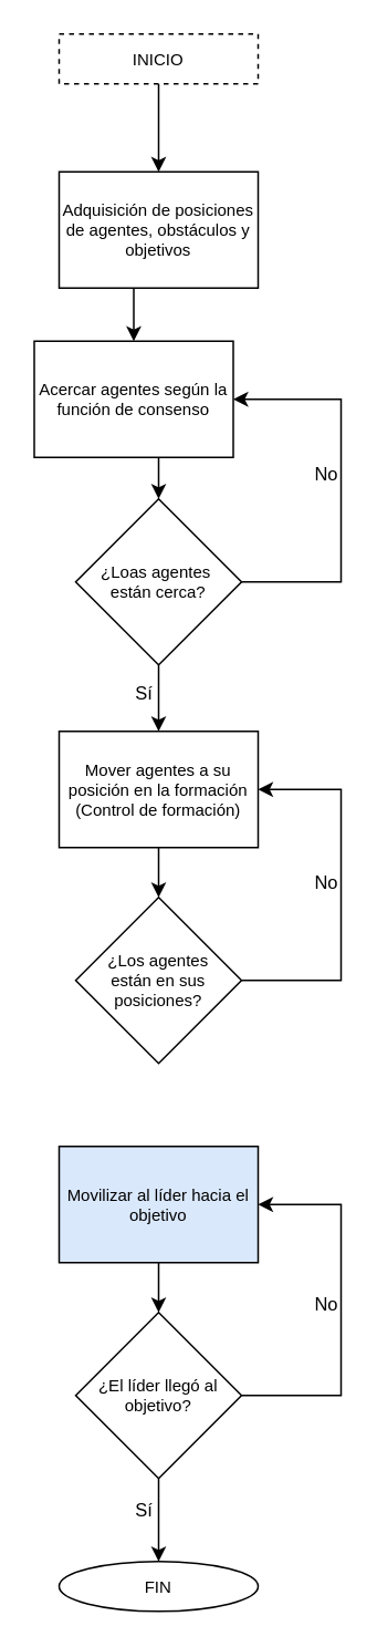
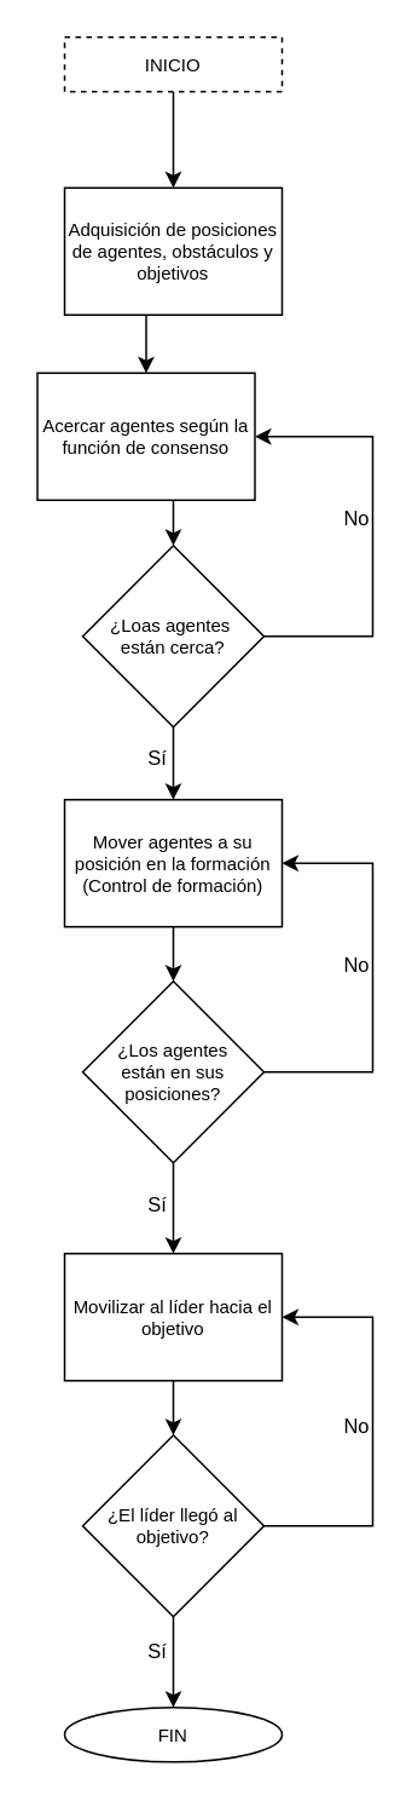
+ <mxCell id="16" style="edgeStyle=orthogonalEdgeStyle;rounded=0;orthogonalLoop=1;jettySize=auto;html=1;exitX=0.5;exitY=1;exitDx=0;exitDy=0;entryX=0.5;entryY=0;entryDx=0;entryDy=0;" edge="1" parent="1" source="20" target="22"><mxGeometry relative="1" as="geometry" /></mxCell>
+ <mxCell id="17" value="Sí" style="edgeLabel;html=1;align=center;verticalAlign=middle;resizable=0;points=[];" vertex="1" connectable="0" parent="16"><mxGeometry x="-0.119" relative="1" as="geometry"><mxPoint x="-10" as="offset" /></mxGeometry></mxCell>
- <mxCell id="22" value="Movilizar al líder hacia el objetivo" style="rounded=0;whiteSpace=wrap;html=1;fontSize=10;fillColor=#dae8fc;" vertex="1" parent="1"><mxGeometry x="35" y="690" width="120" height="70" as="geometry" /></mxCell>
+ <mxCell id="22" value="Movilizar al líder hacia el objetivo" style="rounded=0;whiteSpace=wrap;html=1;fontSize=10;" vertex="1" parent="1"><mxGeometry x="35" y="690" width="120" height="70" as="geometry" /></mxCell>
